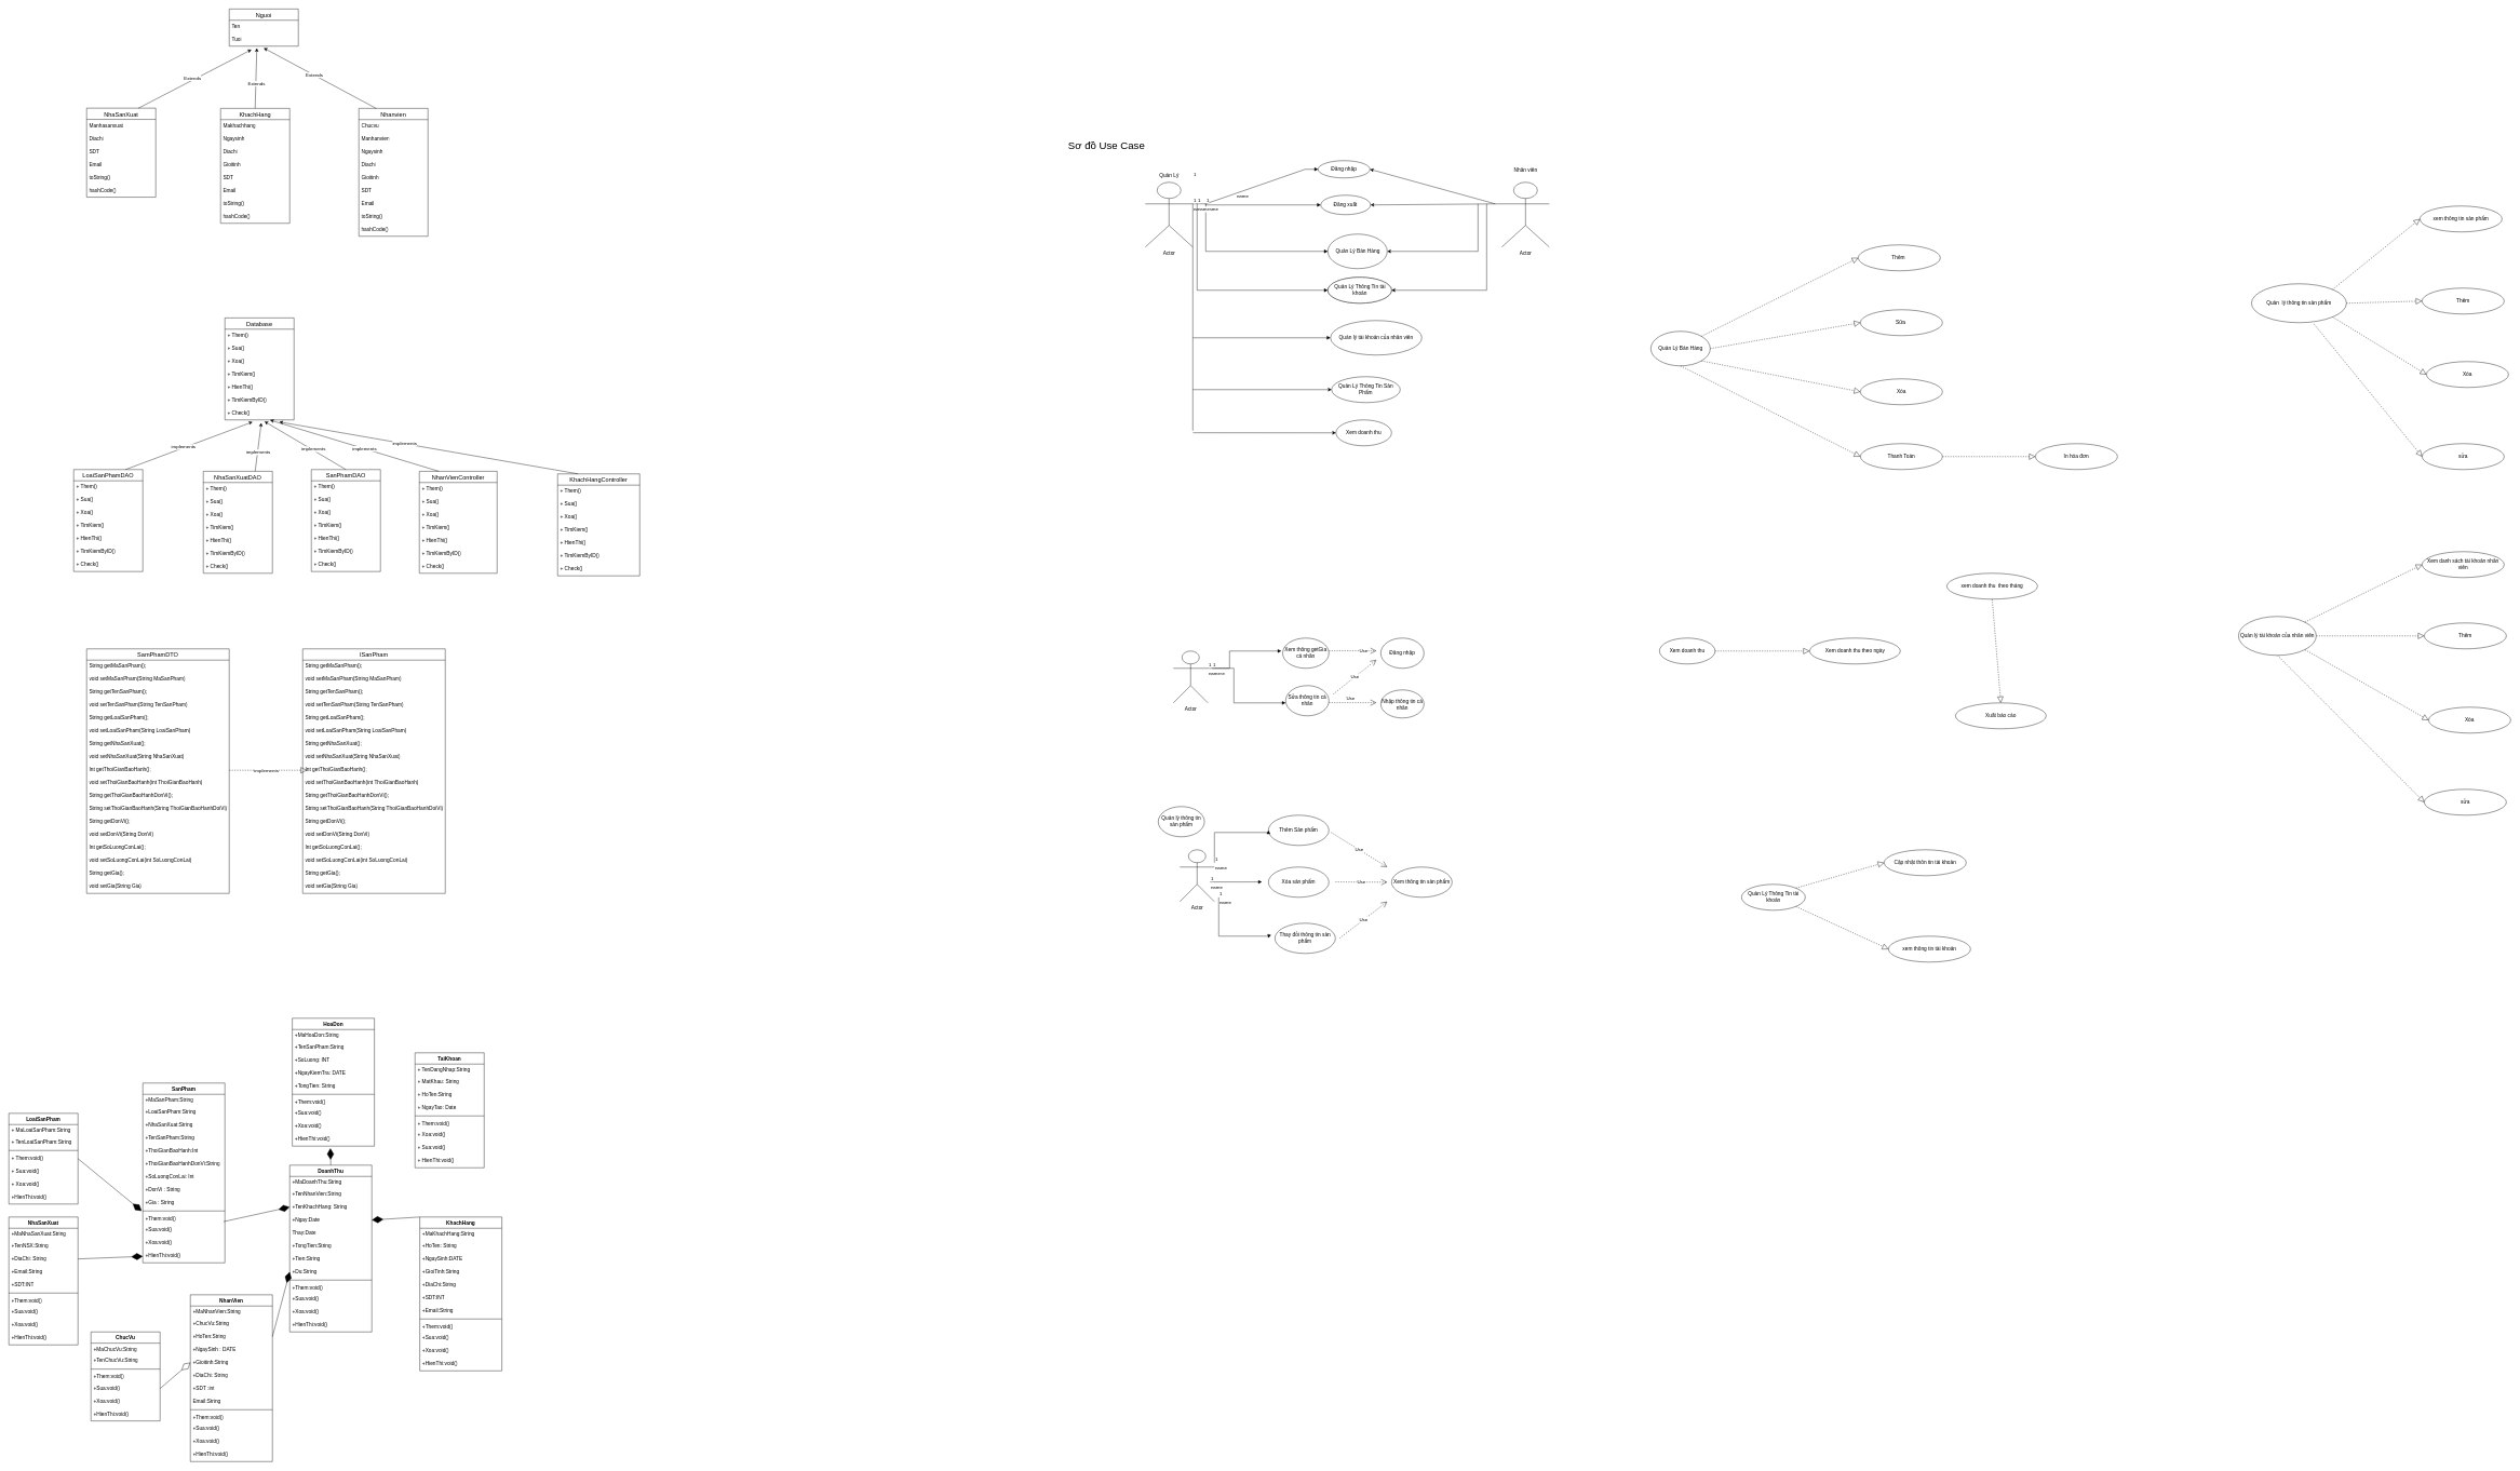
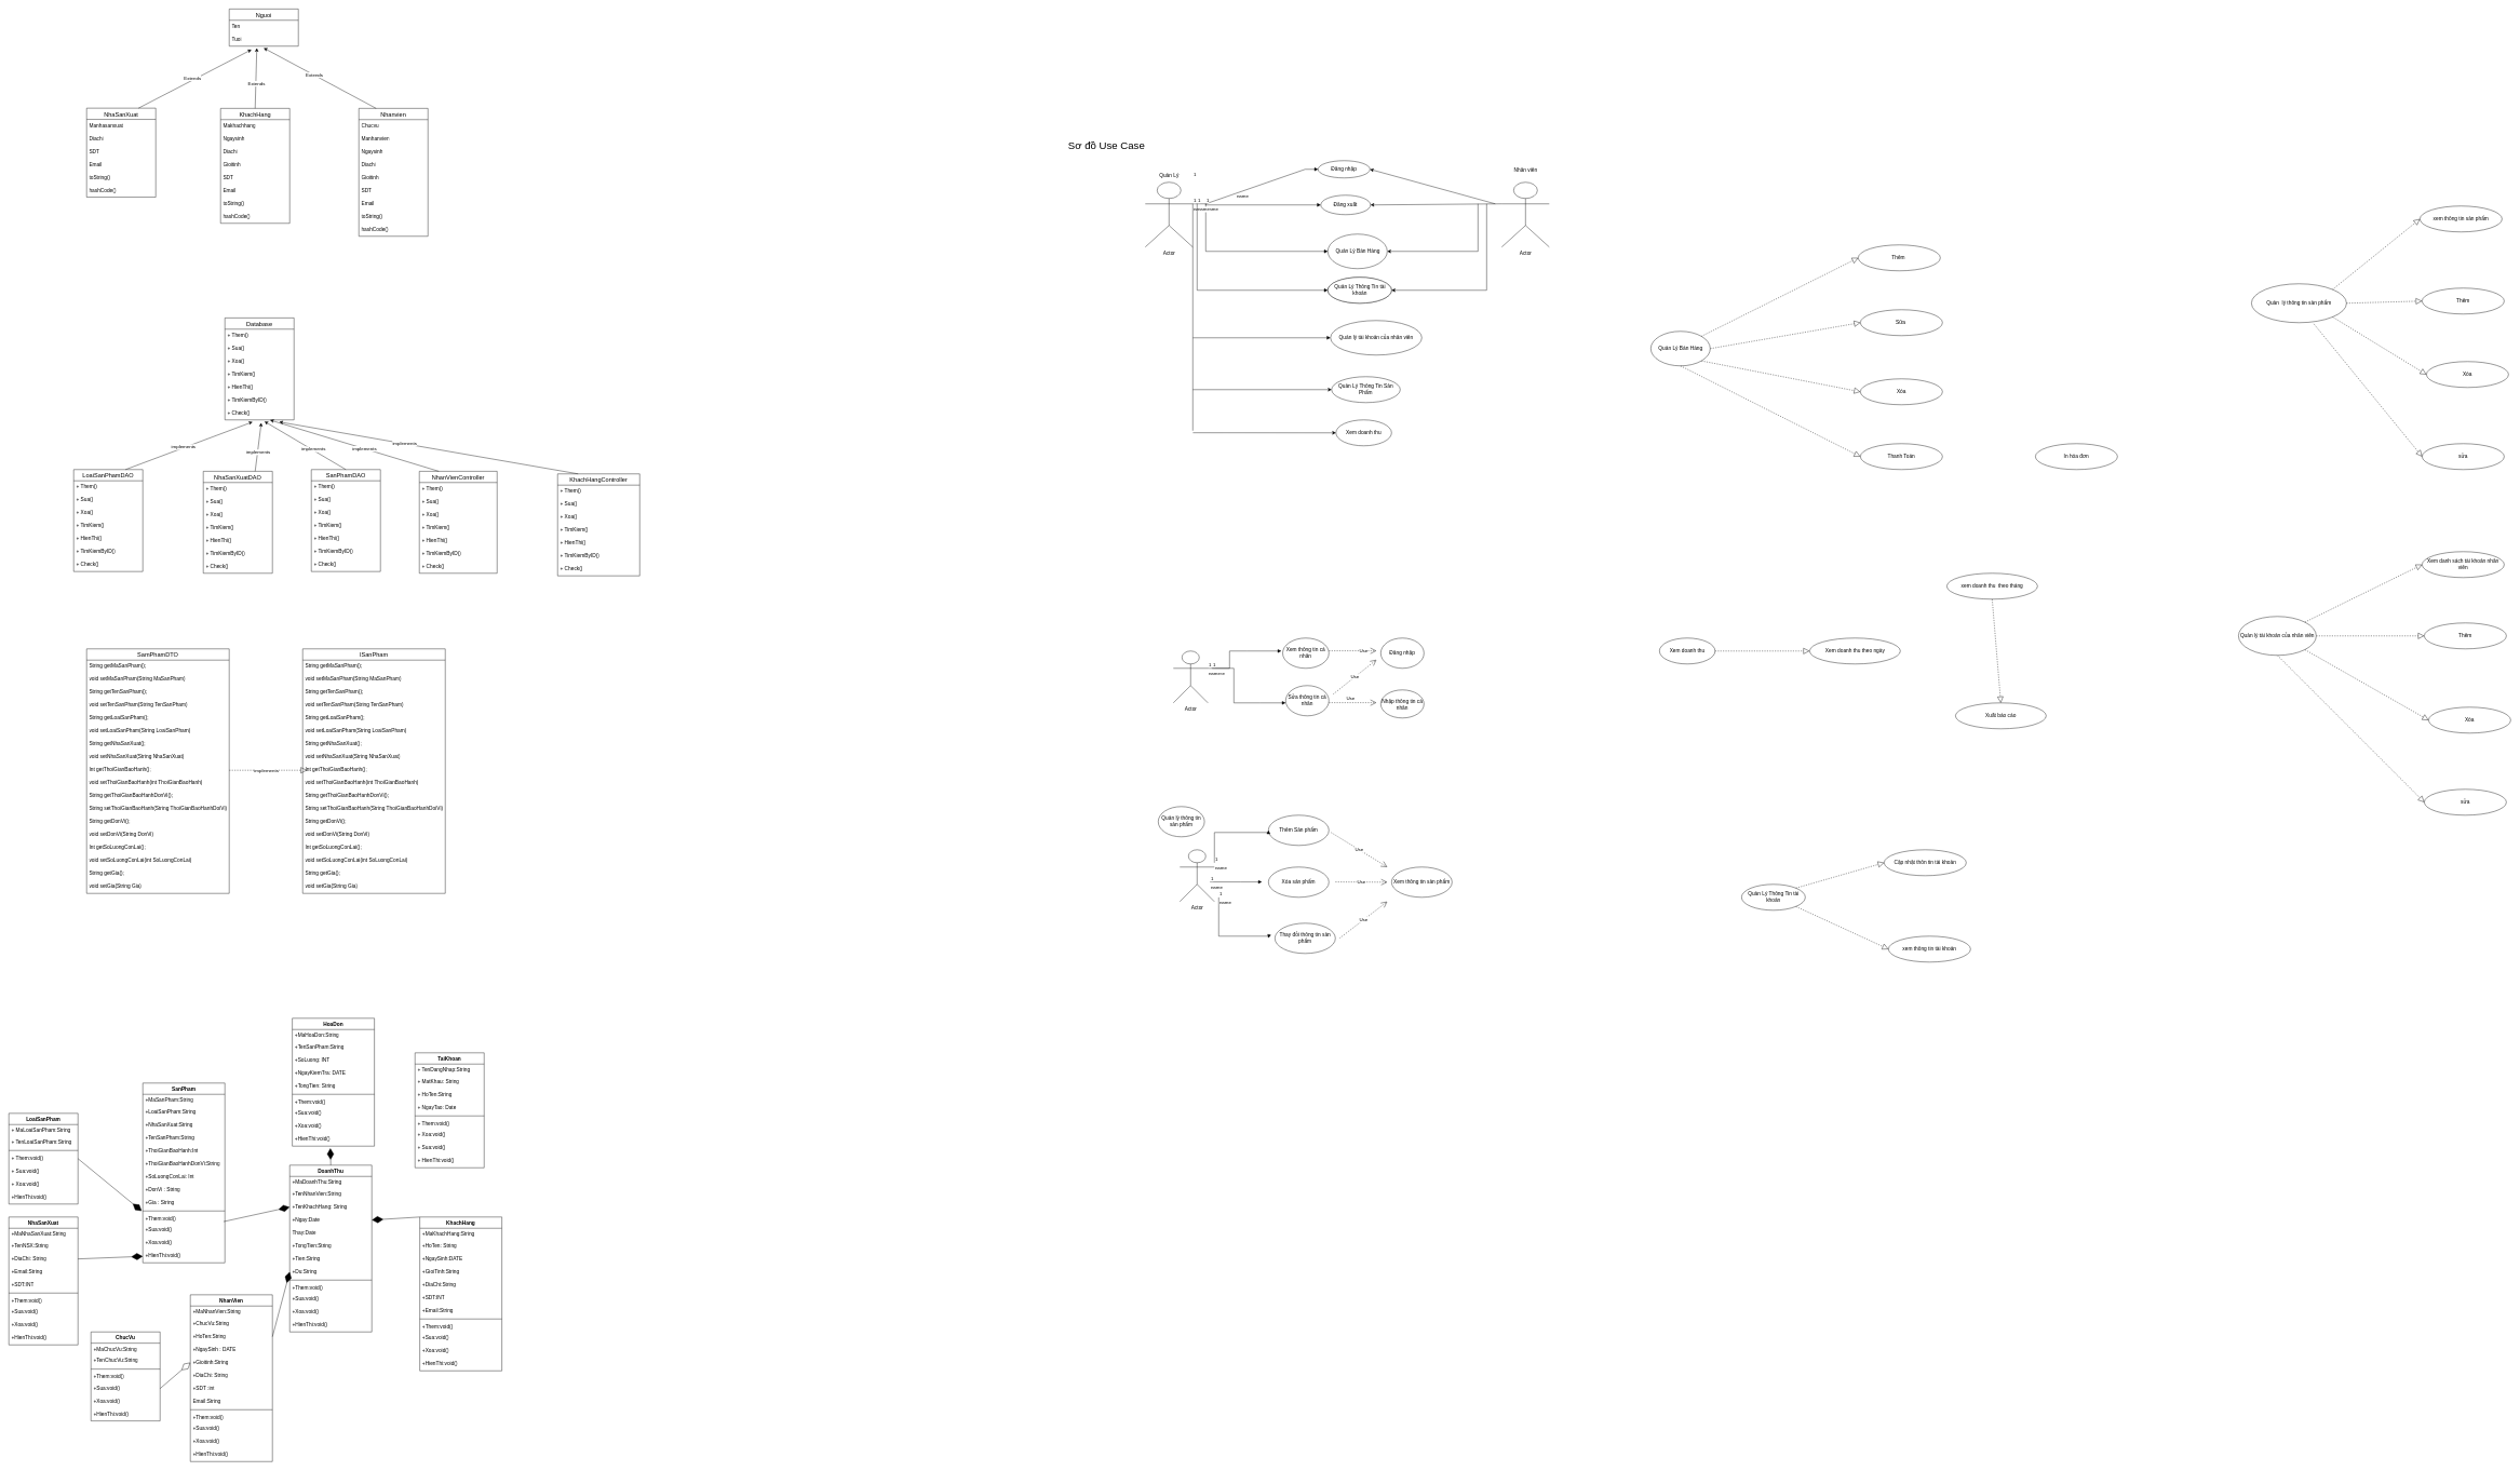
- <mxCell id="69" value="" style="endArrow=block;dashed=1;endFill=0;endSize=12;html=1;rounded=0;exitX=1;exitY=0.5;exitDx=0;exitDy=0;entryX=0;entryY=0.5;entryDx=0;entryDy=0;" parent="1" source="63" target="68" edge="1"><mxGeometry width="160" relative="1" as="geometry"><mxPoint x="4270" y="826" as="sourcePoint" /><mxPoint x="4430" y="826" as="targetPoint" /></mxGeometry></mxCell>
- <mxCell id="24" value="Xem thông getGia cá nhân" style="ellipse;whiteSpace=wrap;html=1;" parent="1" vertex="1"><mxGeometry x="2968" y="1476" width="107" height="70" as="geometry" /></mxCell>
+ <mxCell id="24" value="Xem thông tin cá nhân" style="ellipse;whiteSpace=wrap;html=1;" parent="1" vertex="1"><mxGeometry x="2968" y="1476" width="107" height="70" as="geometry" /></mxCell>
